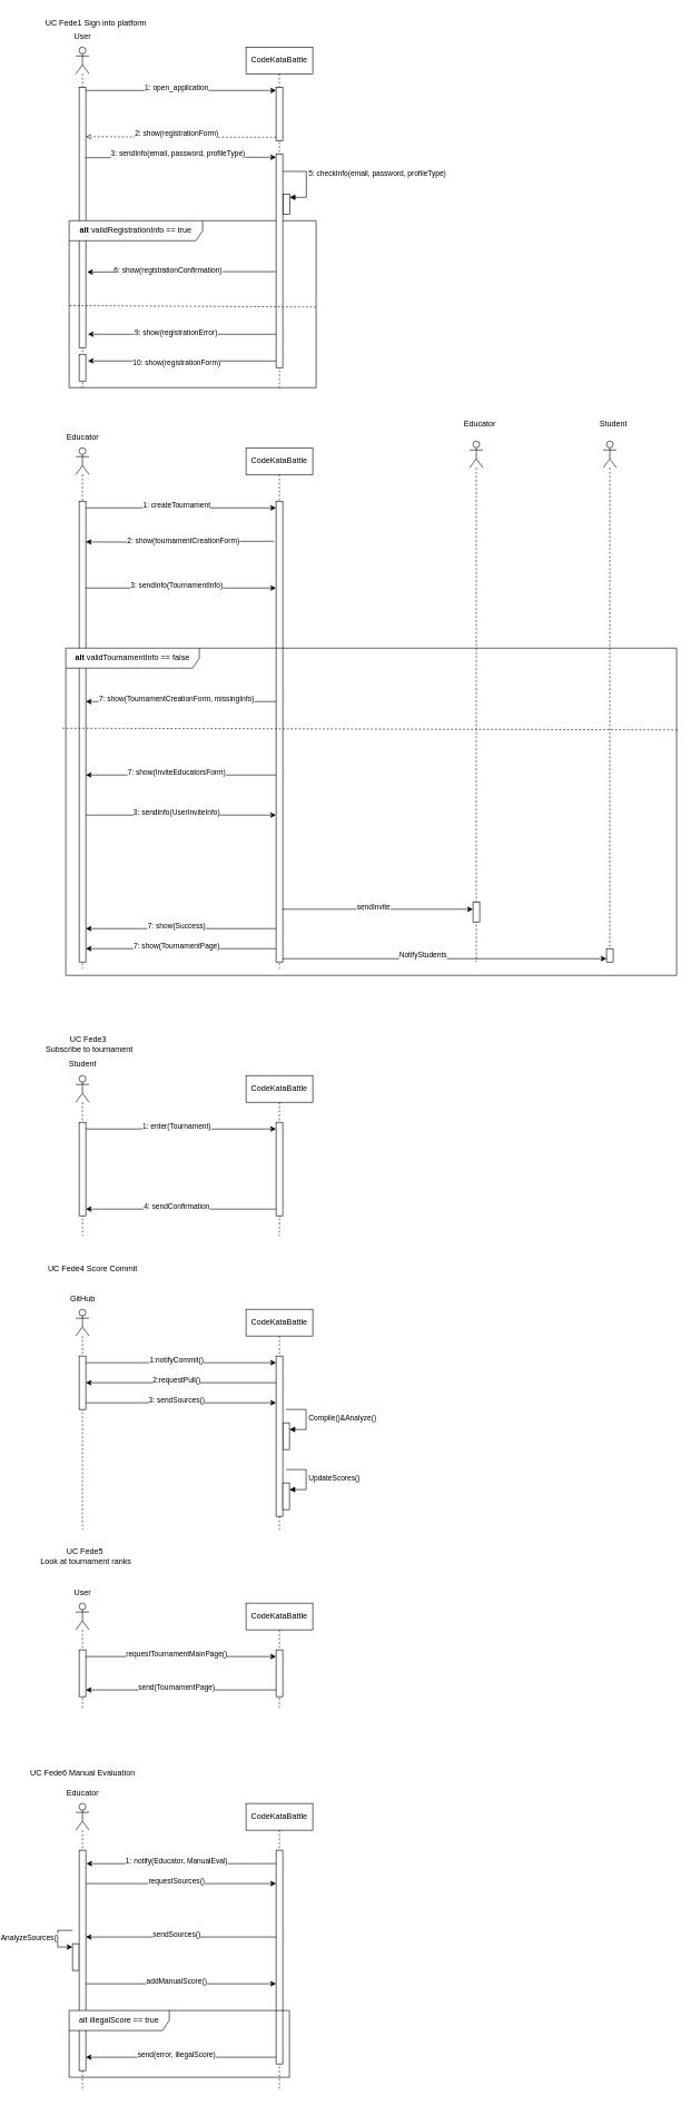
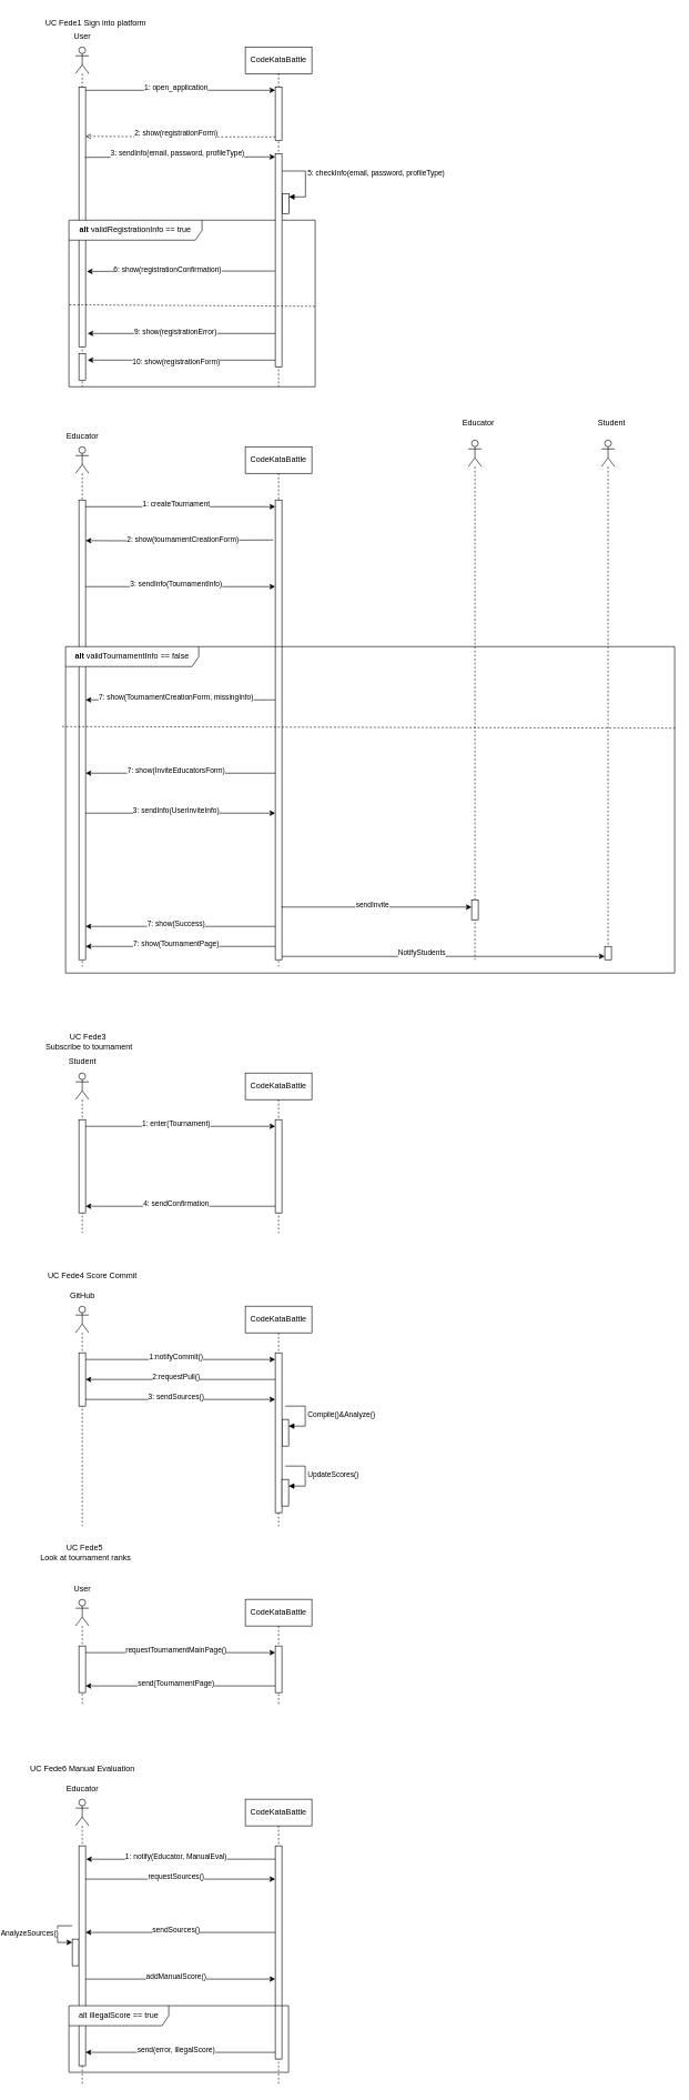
- <mxCell id="92" value="UC Fede4 Score Commit" style="text;html=1;align=center;verticalAlign=middle;resizable=0;points=[];autosize=1;strokeColor=none;fillColor=none;" vertex="1" parent="1"><mxGeometry x="45" y="1885" width="160" height="30" as="geometry" /></mxCell>
+ <mxCell id="92" value="UC Fede4 Score Commit" style="text;html=1;align=center;verticalAlign=middle;resizable=0;points=[];autosize=1;strokeColor=none;fillColor=none;" vertex="1" parent="1"><mxGeometry x="45" y="1900" width="160" height="30" as="geometry" /></mxCell>
